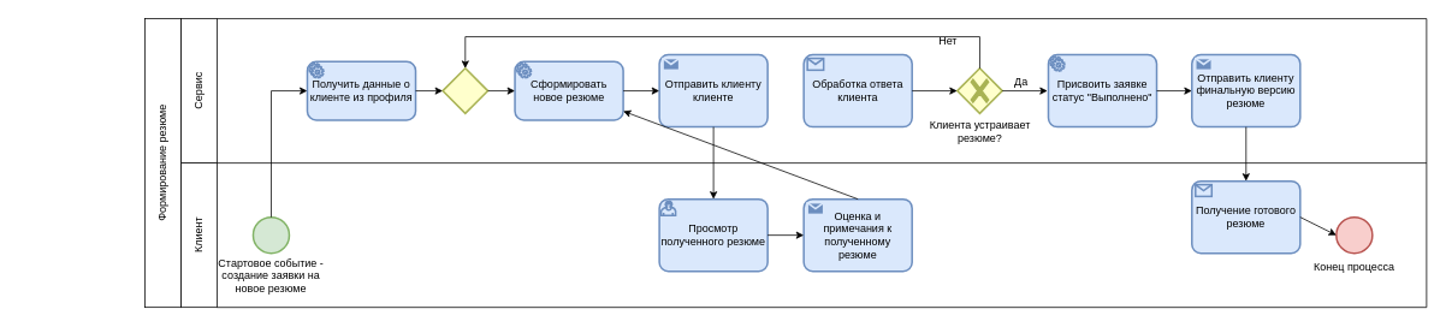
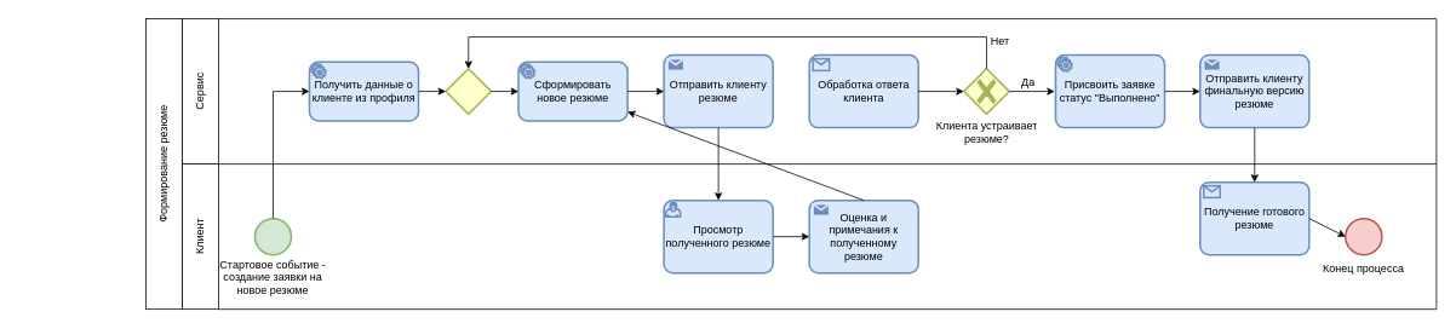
- <mxCell id="12" value="Нет" style="text;html=1;strokeColor=none;fillColor=none;align=center;verticalAlign=middle;whiteSpace=wrap;rounded=0;" vertex="1" parent="1"><mxGeometry x="1020" y="30.01" width="60" height="30" as="geometry" /></mxCell>
+ <mxCell id="12" value="Нет" style="text;html=1;strokeColor=none;fillColor=none;align=center;verticalAlign=middle;whiteSpace=wrap;rounded=0;" vertex="1" parent="1"><mxGeometry x="1070" y="30.01" width="60" height="30" as="geometry" /></mxCell>
- <mxCell id="16" value="Отправить клиенту клиенте" style="points=[[0.25,0,0],[0.5,0,0],[0.75,0,0],[1,0.25,0],[1,0.5,0],[1,0.75,0],[0.75,1,0],[0.5,1,0],[0.25,1,0],[0,0.75,0],[0,0.5,0],[0,0.25,0]];shape=mxgraph.bpmn.task;whiteSpace=wrap;rectStyle=rounded;size=10;html=1;container=1;expand=0;collapsible=0;taskMarker=send;fillColor=#dae8fc;strokeColor=#6c8ebf;strokeWidth=2;" vertex="1" parent="1"><mxGeometry x="730" y="60" width="120" height="80" as="geometry" /></mxCell>
+ <mxCell id="16" value="Отправить клиенту резюме" style="points=[[0.25,0,0],[0.5,0,0],[0.75,0,0],[1,0.25,0],[1,0.5,0],[1,0.75,0],[0.75,1,0],[0.5,1,0],[0.25,1,0],[0,0.75,0],[0,0.5,0],[0,0.25,0]];shape=mxgraph.bpmn.task;whiteSpace=wrap;rectStyle=rounded;size=10;html=1;container=1;expand=0;collapsible=0;taskMarker=send;fillColor=#dae8fc;strokeColor=#6c8ebf;strokeWidth=2;" vertex="1" parent="1"><mxGeometry x="730" y="60" width="120" height="80" as="geometry" /></mxCell>
